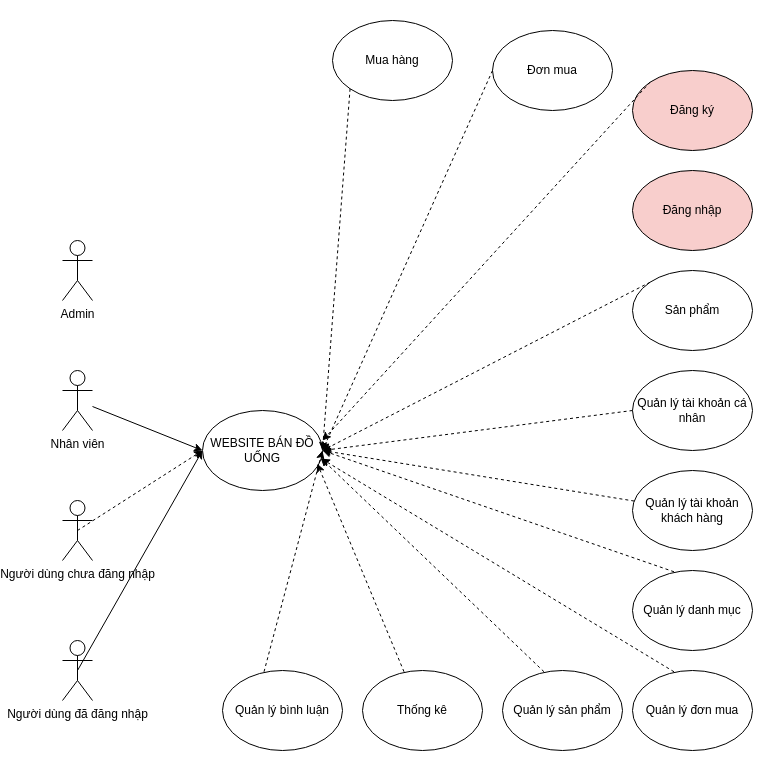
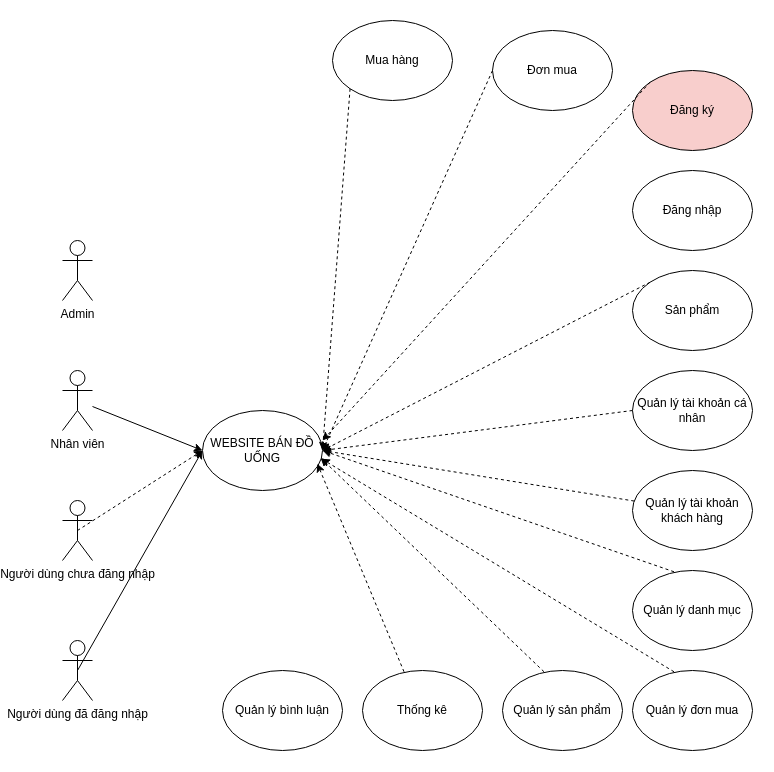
- <mxCell id="21" value="Đăng nhập" style="ellipse;whiteSpace=wrap;html=1;fillColor=#f8cecc;" parent="1" vertex="1"><mxGeometry x="590" y="170" width="120" height="80" as="geometry" /></mxCell>
+ <mxCell id="21" value="Đăng nhập" style="ellipse;whiteSpace=wrap;html=1;" parent="1" vertex="1"><mxGeometry x="590" y="170" width="120" height="80" as="geometry" /></mxCell>
- <mxCell id="32" value="" style="endArrow=classic;html=1;rounded=0;exitX=0.346;exitY=0.016;exitDx=0;exitDy=0;exitPerimeter=0;entryX=1;entryY=0.5;entryDx=0;entryDy=0;dashed=1;" parent="1" source="31" target="6" edge="1"><mxGeometry width="50" height="50" relative="1" as="geometry"><mxPoint x="485" y="652" as="sourcePoint" /><mxPoint x="230" y="574" as="targetPoint" /></mxGeometry></mxCell>
